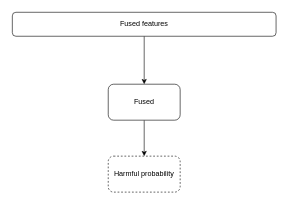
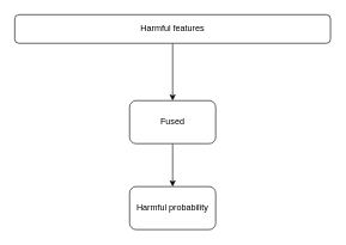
- <mxCell id="6" value="Fused features" style="rounded=1;whiteSpace=wrap;html=1;" vertex="1" parent="1"><mxGeometry x="20" y="20" width="440" height="40" as="geometry" /></mxCell>
+ <mxCell id="6" value="Harmful features" style="rounded=1;whiteSpace=wrap;html=1;" vertex="1" parent="1"><mxGeometry x="20" y="20" width="440" height="40" as="geometry" /></mxCell>
- <mxCell id="2" value="Harmful probability" style="rounded=1;whiteSpace=wrap;html=1;dashed=1;" vertex="1" parent="1"><mxGeometry x="180" y="260" width="120" height="60" as="geometry" /></mxCell>
+ <mxCell id="2" value="Harmful probability" style="rounded=1;whiteSpace=wrap;html=1;" vertex="1" parent="1"><mxGeometry x="180" y="260" width="120" height="60" as="geometry" /></mxCell>
